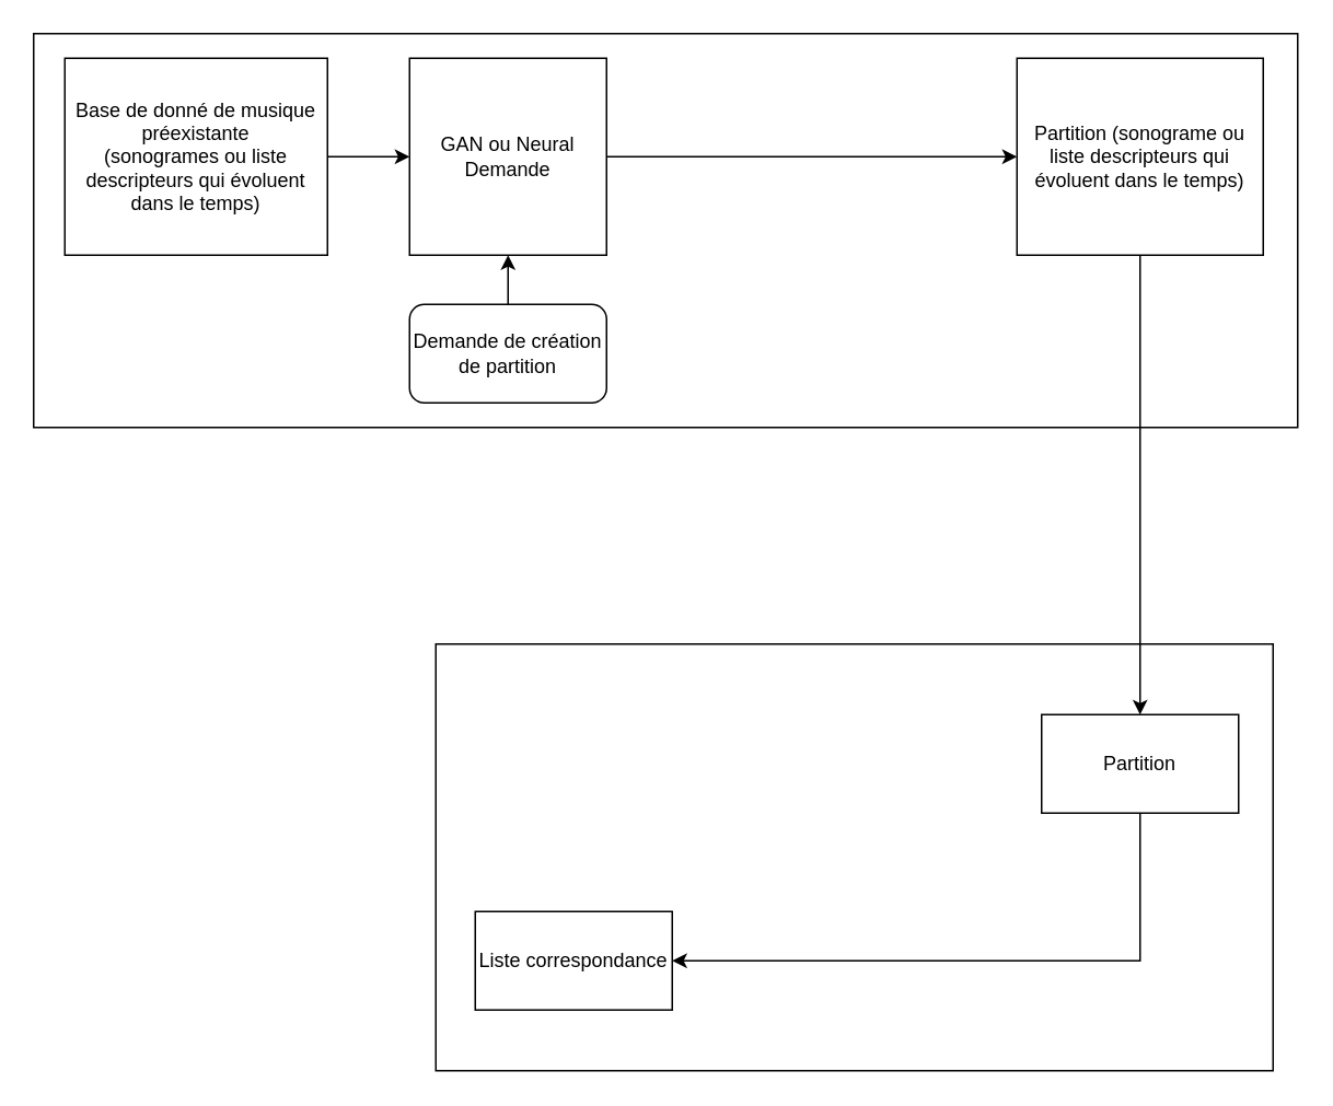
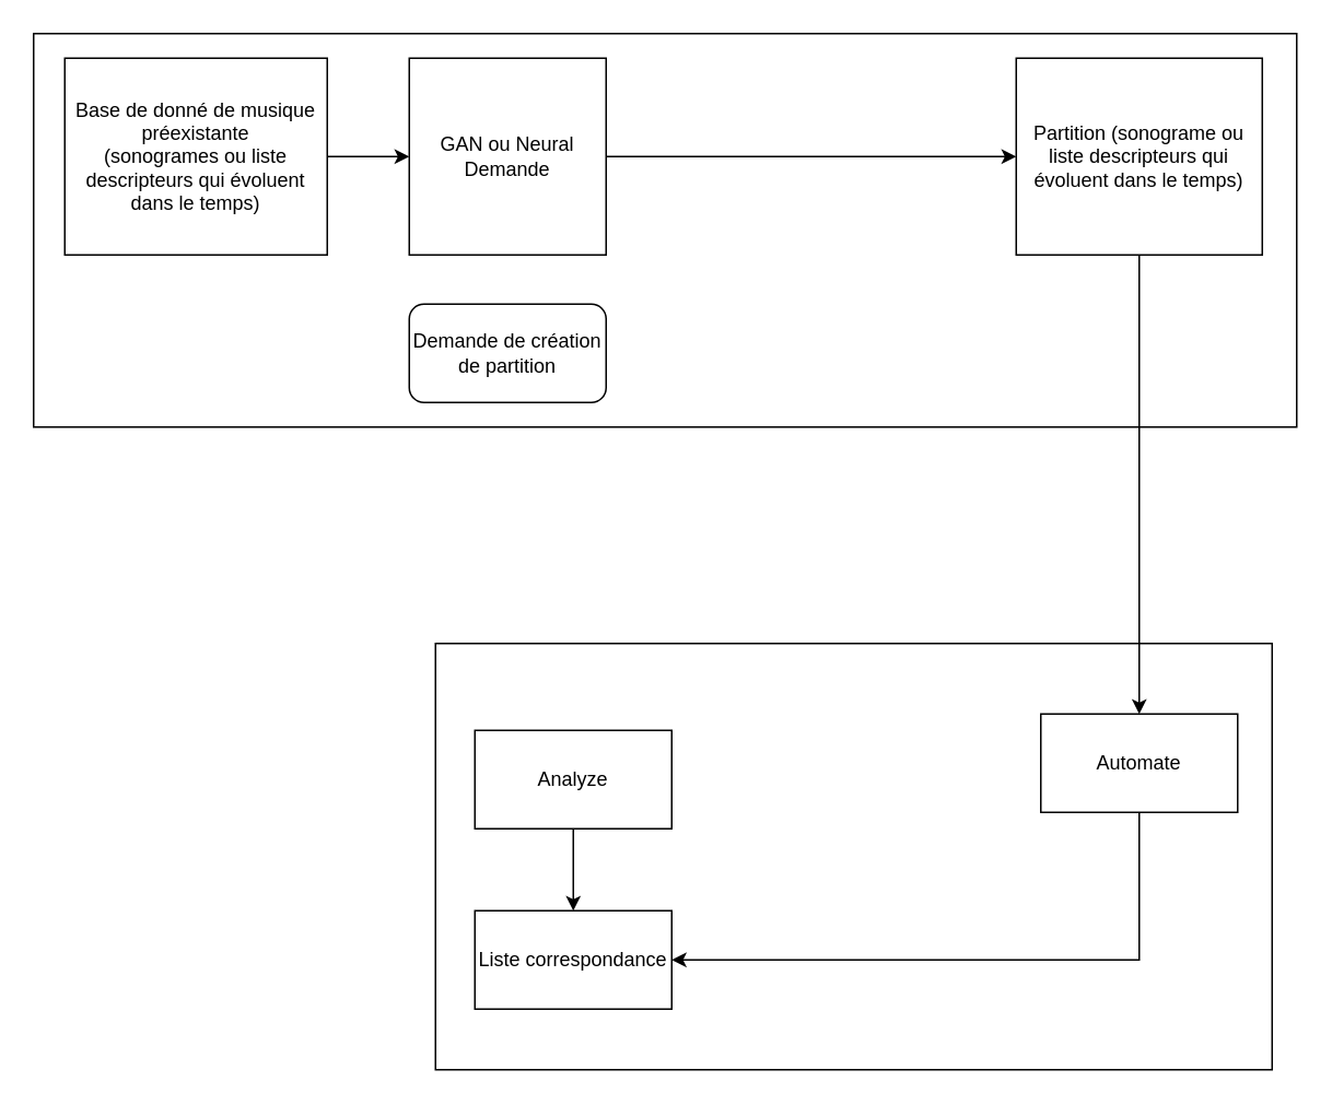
- <mxCell id="10" style="edgeStyle=orthogonalEdgeStyle;rounded=0;orthogonalLoop=1;jettySize=auto;html=1;exitX=0.5;exitY=0;exitDx=0;exitDy=0;entryX=0.5;entryY=1;entryDx=0;entryDy=0;" edge="1" parent="1" source="11" target="7"><mxGeometry relative="1" as="geometry" /></mxCell>
- <mxCell id="13" value="Partition" style="rounded=0;whiteSpace=wrap;html=1;" vertex="1" parent="1"><mxGeometry x="634" y="435" width="120" height="60" as="geometry" /></mxCell>
+ <mxCell id="13" value="Automate" style="rounded=0;whiteSpace=wrap;html=1;" vertex="1" parent="1"><mxGeometry x="634" y="435" width="120" height="60" as="geometry" /></mxCell>
+ <mxCell id="15" value="Analyze" style="rounded=0;whiteSpace=wrap;html=1;" vertex="1" parent="1"><mxGeometry x="289" y="445" width="120" height="60" as="geometry" /></mxCell>
+ <mxCell id="14" style="edgeStyle=orthogonalEdgeStyle;rounded=0;orthogonalLoop=1;jettySize=auto;html=1;exitX=0.5;exitY=1;exitDx=0;exitDy=0;entryX=0.5;entryY=0;entryDx=0;entryDy=0;" edge="1" parent="1" source="15" target="16"><mxGeometry relative="1" as="geometry" /></mxCell>
